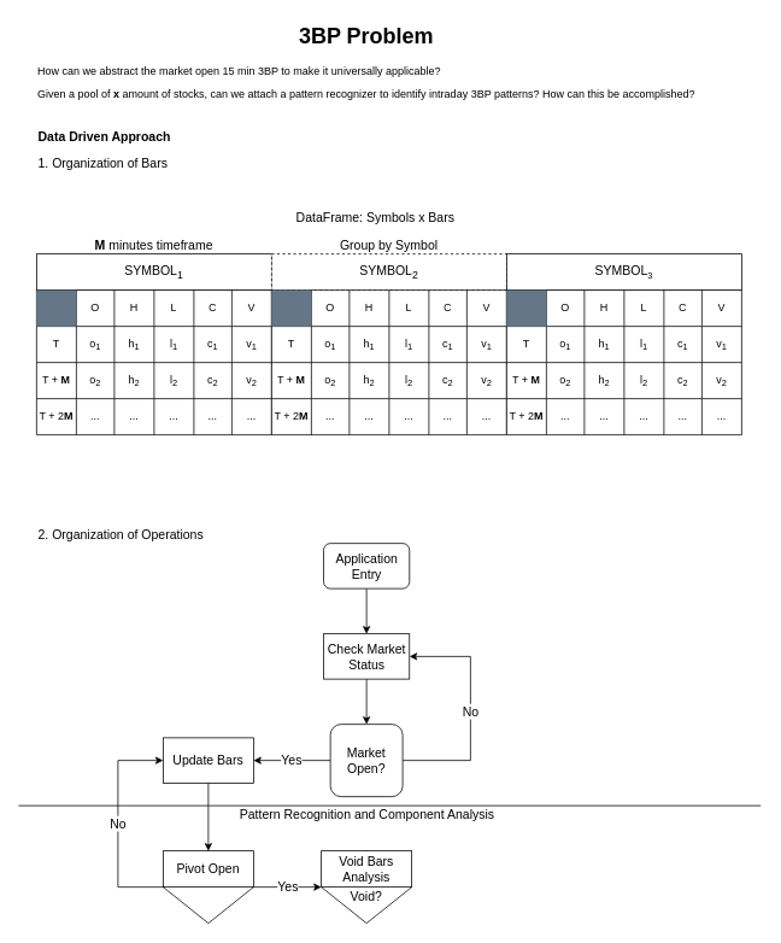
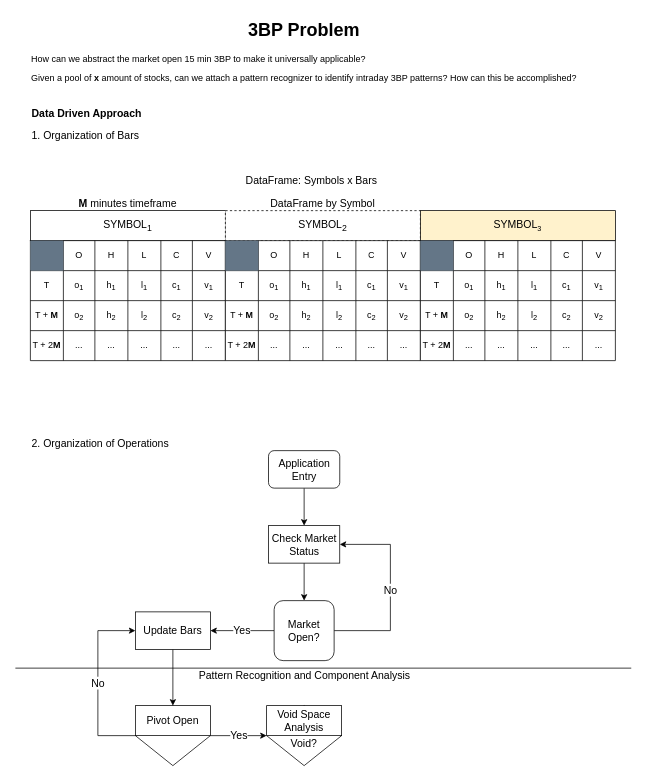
- <mxCell id="70" value="Group by Symbol" style="text;html=1;strokeColor=none;fillColor=none;align=center;verticalAlign=middle;whiteSpace=wrap;rounded=0;fontSize=14;" vertex="1" parent="1"><mxGeometry x="300" y="260" width="260" height="20" as="geometry" /></mxCell>
+ <mxCell id="70" value="DataFrame by Symbol" style="text;html=1;strokeColor=none;fillColor=none;align=center;verticalAlign=middle;whiteSpace=wrap;rounded=0;fontSize=14;" vertex="1" parent="1"><mxGeometry x="300" y="260" width="260" height="20" as="geometry" /></mxCell>
- <mxCell id="71" value="SYMBOL&lt;span style=&quot;font-size: 11.667px&quot;&gt;&lt;sub&gt;3&lt;/sub&gt;&lt;/span&gt;" style="rounded=0;whiteSpace=wrap;html=1;fontSize=14;align=center;" vertex="1" parent="1"><mxGeometry x="560" y="280" width="260" height="40" as="geometry" /></mxCell>
+ <mxCell id="71" value="SYMBOL&lt;span style=&quot;font-size: 11.667px&quot;&gt;&lt;sub&gt;3&lt;/sub&gt;&lt;/span&gt;" style="rounded=0;whiteSpace=wrap;html=1;fontSize=14;align=center;fillColor=#fff2cc;" vertex="1" parent="1"><mxGeometry x="560" y="280" width="260" height="40" as="geometry" /></mxCell>
- <mxCell id="116" value="Void Bars Analysis" style="rounded=0;whiteSpace=wrap;html=1;fontSize=14;align=center;" vertex="1" parent="1"><mxGeometry x="355" y="940" width="100" height="40" as="geometry" /></mxCell>
+ <mxCell id="116" value="Void Space Analysis" style="rounded=0;whiteSpace=wrap;html=1;fontSize=14;align=center;" vertex="1" parent="1"><mxGeometry x="355" y="940" width="100" height="40" as="geometry" /></mxCell>
